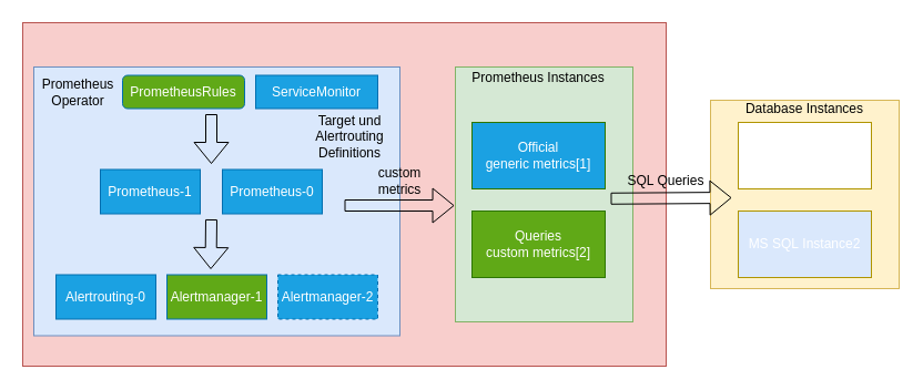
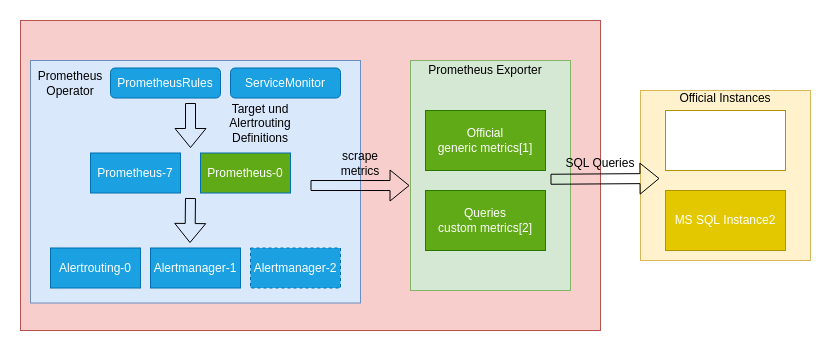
- <mxCell id="9" value="Prometheus Instances" style="text;html=1;strokeColor=none;fillColor=none;align=center;verticalAlign=middle;whiteSpace=wrap;rounded=0;" vertex="1" parent="1"><mxGeometry x="400" y="60" width="170" height="20" as="geometry" /></mxCell>
+ <mxCell id="9" value="Prometheus Exporter" style="text;html=1;strokeColor=none;fillColor=none;align=center;verticalAlign=middle;whiteSpace=wrap;rounded=0;" vertex="1" parent="1"><mxGeometry x="400" y="60" width="170" height="20" as="geometry" /></mxCell>
- <mxCell id="13" value="PrometheusRules" style="rounded=1;whiteSpace=wrap;html=1;fillColor=#60a917;strokeColor=#006EAF;fontColor=#ffffff;" vertex="1" parent="1"><mxGeometry x="110" y="67.5" width="110" height="30" as="geometry" /></mxCell>
+ <mxCell id="13" value="PrometheusRules" style="rounded=1;whiteSpace=wrap;html=1;fillColor=#1ba1e2;strokeColor=#006EAF;fontColor=#ffffff;" vertex="1" parent="1"><mxGeometry x="110" y="67.5" width="110" height="30" as="geometry" /></mxCell>
- <mxCell id="12" value="ServiceMonitor" style="whiteSpace=wrap;html=1;fillColor=#1ba1e2;strokeColor=#006EAF;fontColor=#ffffff;rounded=0;" vertex="1" parent="1"><mxGeometry x="230" y="67.5" width="110" height="30" as="geometry" /></mxCell>
+ <mxCell id="12" value="ServiceMonitor" style="rounded=1;whiteSpace=wrap;html=1;fillColor=#1ba1e2;strokeColor=#006EAF;fontColor=#ffffff;" vertex="1" parent="1"><mxGeometry x="230" y="67.5" width="110" height="30" as="geometry" /></mxCell>
- <mxCell id="10" value="Database Instances" style="text;html=1;strokeColor=none;fillColor=none;align=center;verticalAlign=middle;whiteSpace=wrap;rounded=0;" vertex="1" parent="1"><mxGeometry x="640" y="87.5" width="170" height="20" as="geometry" /></mxCell>
+ <mxCell id="10" value="Official Instances" style="text;html=1;strokeColor=none;fillColor=none;align=center;verticalAlign=middle;whiteSpace=wrap;rounded=0;" vertex="1" parent="1"><mxGeometry x="640" y="87.5" width="170" height="20" as="geometry" /></mxCell>
- <mxCell id="24" value="Target und Alertrouting&lt;br&gt;Definitions" style="text;html=1;strokeColor=none;fillColor=none;align=center;verticalAlign=middle;whiteSpace=wrap;rounded=0;" vertex="1" parent="1"><mxGeometry x="275" y="112.5" width="80" height="20" as="geometry" /></mxCell>
+ <mxCell id="24" value="Target und Alertrouting&lt;br&gt;Definitions" style="text;html=1;strokeColor=none;fillColor=none;align=center;verticalAlign=middle;whiteSpace=wrap;rounded=0;" vertex="1" parent="1"><mxGeometry x="220" y="112.5" width="80" height="20" as="geometry" /></mxCell>
- <mxCell id="5" value="Official&lt;br&gt;generic metrics[1]" style="rounded=0;whiteSpace=wrap;html=1;fillColor=#1ba1e2;strokeColor=#2D7600;fontColor=#ffffff;" vertex="1" parent="1"><mxGeometry x="425" y="110" width="120" height="60" as="geometry" /></mxCell>
+ <mxCell id="5" value="Official&lt;br&gt;generic metrics[1]" style="rounded=0;whiteSpace=wrap;html=1;fillColor=#60a917;strokeColor=#2D7600;fontColor=#ffffff;" vertex="1" parent="1"><mxGeometry x="425" y="110" width="120" height="60" as="geometry" /></mxCell>
- <mxCell id="15" value="custom&lt;br&gt;metrics" style="text;html=1;strokeColor=none;fillColor=none;align=center;verticalAlign=middle;whiteSpace=wrap;rounded=0;" vertex="1" parent="1"><mxGeometry x="340" y="152.5" width="40" height="20" as="geometry" /></mxCell>
+ <mxCell id="15" value="scrape&lt;br&gt;metrics" style="text;html=1;strokeColor=none;fillColor=none;align=center;verticalAlign=middle;whiteSpace=wrap;rounded=0;" vertex="1" parent="1"><mxGeometry x="340" y="152.5" width="40" height="20" as="geometry" /></mxCell>
- <mxCell id="17" value="Prometheus-0" style="rounded=0;whiteSpace=wrap;html=1;fillColor=#1ba1e2;strokeColor=#006EAF;fontColor=#ffffff;" vertex="1" parent="1"><mxGeometry x="200" y="152.5" width="90" height="40" as="geometry" /></mxCell>
+ <mxCell id="17" value="Prometheus-0" style="rounded=0;whiteSpace=wrap;html=1;fillColor=#60a917;strokeColor=#006EAF;fontColor=#ffffff;" vertex="1" parent="1"><mxGeometry x="200" y="152.5" width="90" height="40" as="geometry" /></mxCell>
- <mxCell id="18" value="&lt;span&gt;Prometheus-1&lt;/span&gt;" style="rounded=0;whiteSpace=wrap;html=1;fillColor=#1ba1e2;strokeColor=#006EAF;fontColor=#ffffff;" vertex="1" parent="1"><mxGeometry x="90" y="152.5" width="90" height="40" as="geometry" /></mxCell>
+ <mxCell id="18" value="&lt;span&gt;Prometheus-7&lt;/span&gt;" style="rounded=0;whiteSpace=wrap;html=1;fillColor=#1ba1e2;strokeColor=#006EAF;fontColor=#ffffff;" vertex="1" parent="1"><mxGeometry x="90" y="152.5" width="90" height="40" as="geometry" /></mxCell>
- <mxCell id="8" value="&lt;span&gt;MS SQL&amp;nbsp;&lt;/span&gt;Instance2" style="rounded=0;whiteSpace=wrap;html=1;fillColor=#dae8fc;strokeColor=#B09500;fontColor=#ffffff;" vertex="1" parent="1"><mxGeometry x="665" y="190" width="120" height="60" as="geometry" /></mxCell>
+ <mxCell id="8" value="&lt;span&gt;MS SQL&amp;nbsp;&lt;/span&gt;Instance2" style="rounded=0;whiteSpace=wrap;html=1;fillColor=#e3c800;strokeColor=#B09500;fontColor=#ffffff;" vertex="1" parent="1"><mxGeometry x="665" y="190" width="120" height="60" as="geometry" /></mxCell>
- <mxCell id="20" value="Alertmanager-1" style="rounded=0;whiteSpace=wrap;html=1;fillColor=#60a917;strokeColor=#006EAF;fontColor=#ffffff;" vertex="1" parent="1"><mxGeometry x="150" y="247.5" width="90" height="40" as="geometry" /></mxCell>
+ <mxCell id="20" value="Alertmanager-1" style="rounded=0;whiteSpace=wrap;html=1;fillColor=#1ba1e2;strokeColor=#006EAF;fontColor=#ffffff;" vertex="1" parent="1"><mxGeometry x="150" y="247.5" width="90" height="40" as="geometry" /></mxCell>
